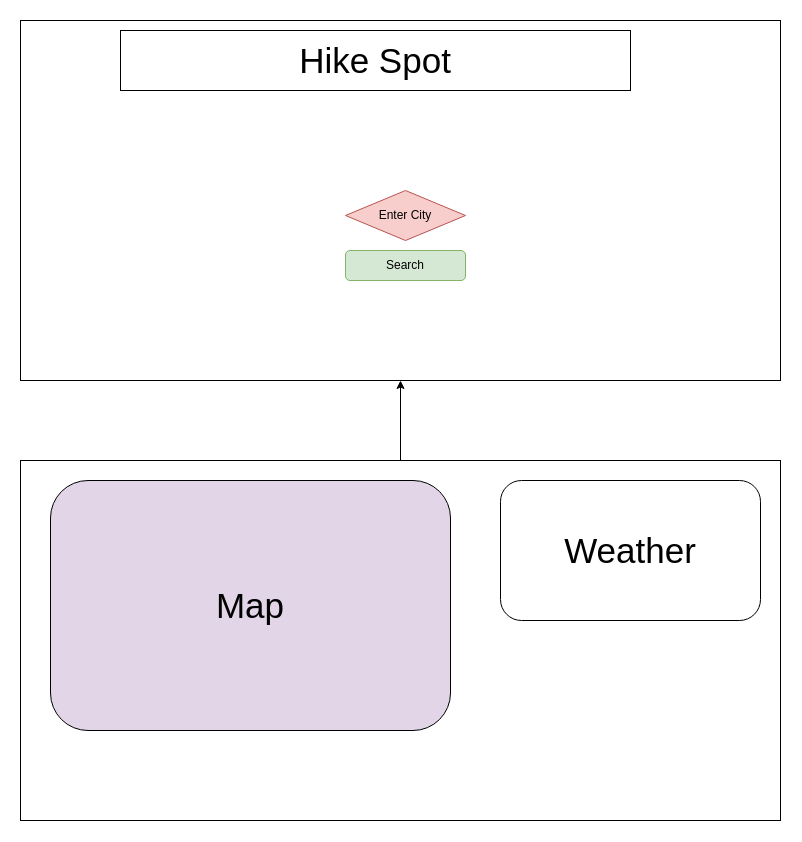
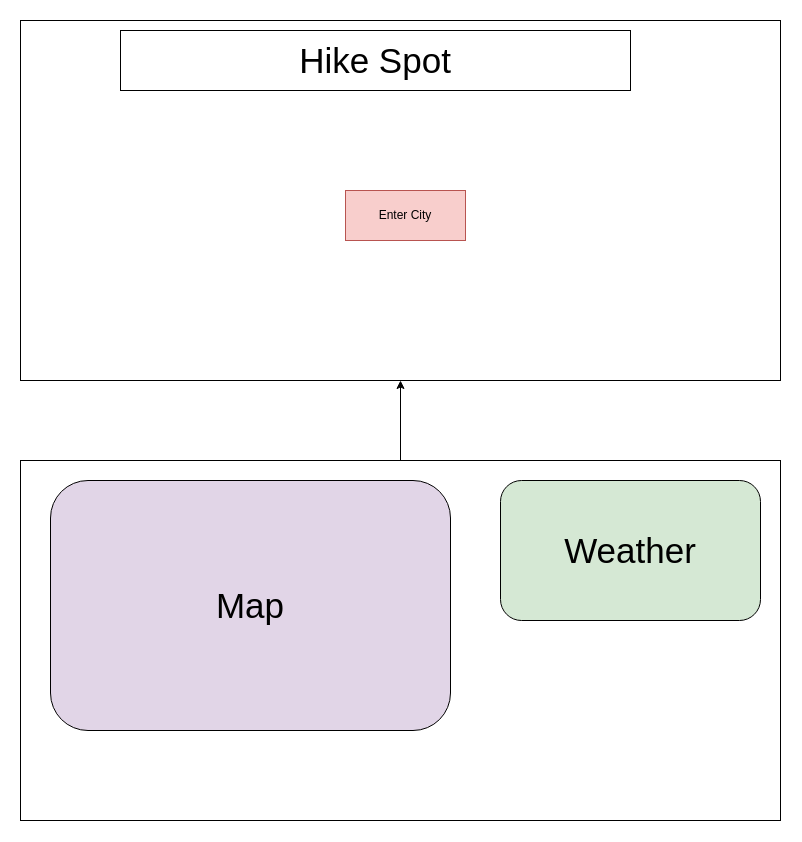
- <mxCell id="3" value="Enter City" style="rhombus;whiteSpace=wrap;html=1;fillColor=#f8cecc;strokeColor=#b85450;align=center;" vertex="1" parent="1"><mxGeometry x="345" y="190" width="120" height="50" as="geometry" /></mxCell>
+ <mxCell id="3" value="Enter City" style="rounded=0;whiteSpace=wrap;html=1;fillColor=#f8cecc;strokeColor=#b85450;align=center;" vertex="1" parent="1"><mxGeometry x="345" y="190" width="120" height="50" as="geometry" /></mxCell>
- <mxCell id="4" value="Search" style="rounded=1;whiteSpace=wrap;html=1;align=center;fillColor=#d5e8d4;strokeColor=#82b366;" vertex="1" parent="1"><mxGeometry x="345" y="250" width="120" height="30" as="geometry" /></mxCell>
- <mxCell id="8" value="Weather" style="rounded=1;whiteSpace=wrap;html=1;fontSize=35;align=center;" vertex="1" parent="1"><mxGeometry x="500" y="480" width="260" height="140" as="geometry" /></mxCell>
+ <mxCell id="8" value="Weather" style="rounded=1;whiteSpace=wrap;html=1;fontSize=35;align=center;fillColor=#d5e8d4;" vertex="1" parent="1"><mxGeometry x="500" y="480" width="260" height="140" as="geometry" /></mxCell>
